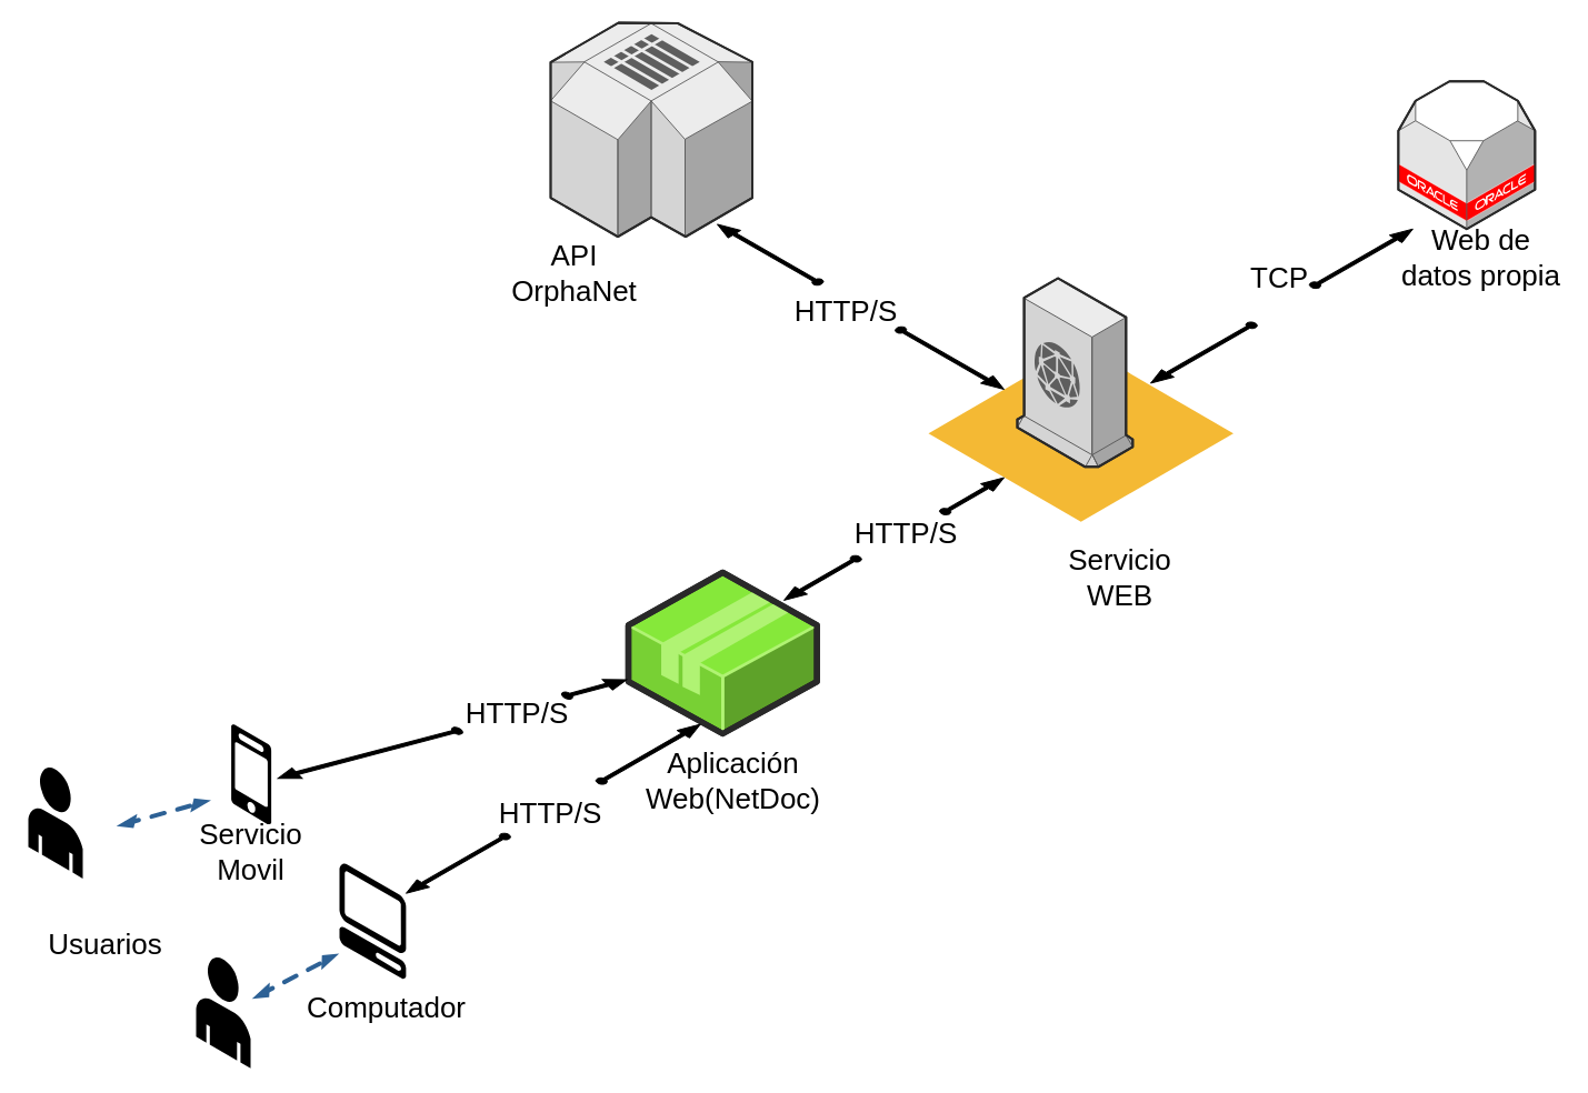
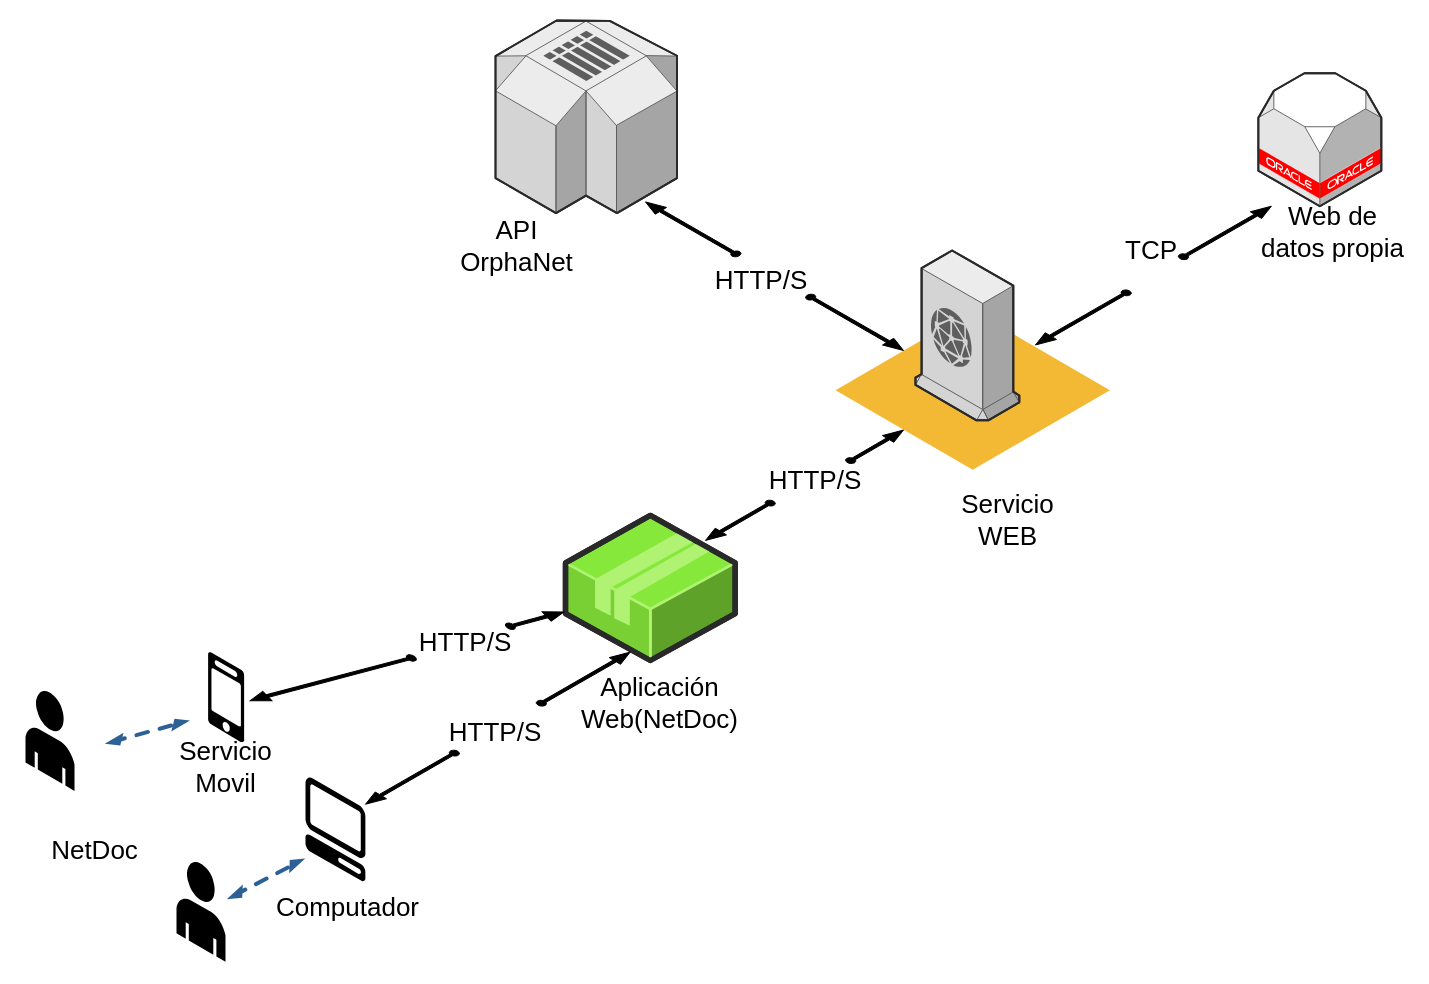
- <mxCell id="24" value="&lt;span style=&quot;font-size: 26px&quot;&gt;Usuarios&lt;/span&gt;" style="text;html=1;strokeColor=none;fillColor=none;align=center;verticalAlign=middle;whiteSpace=wrap;rounded=0;" vertex="1" parent="1"><mxGeometry x="20.25" y="840" width="148.5" height="20" as="geometry" /></mxCell>
+ <mxCell id="24" value="&lt;span style=&quot;font-size: 26px&quot;&gt;NetDoc&lt;/span&gt;" style="text;html=1;strokeColor=none;fillColor=none;align=center;verticalAlign=middle;whiteSpace=wrap;rounded=0;" vertex="1" parent="1"><mxGeometry x="20.25" y="840" width="148.5" height="20" as="geometry" /></mxCell>
